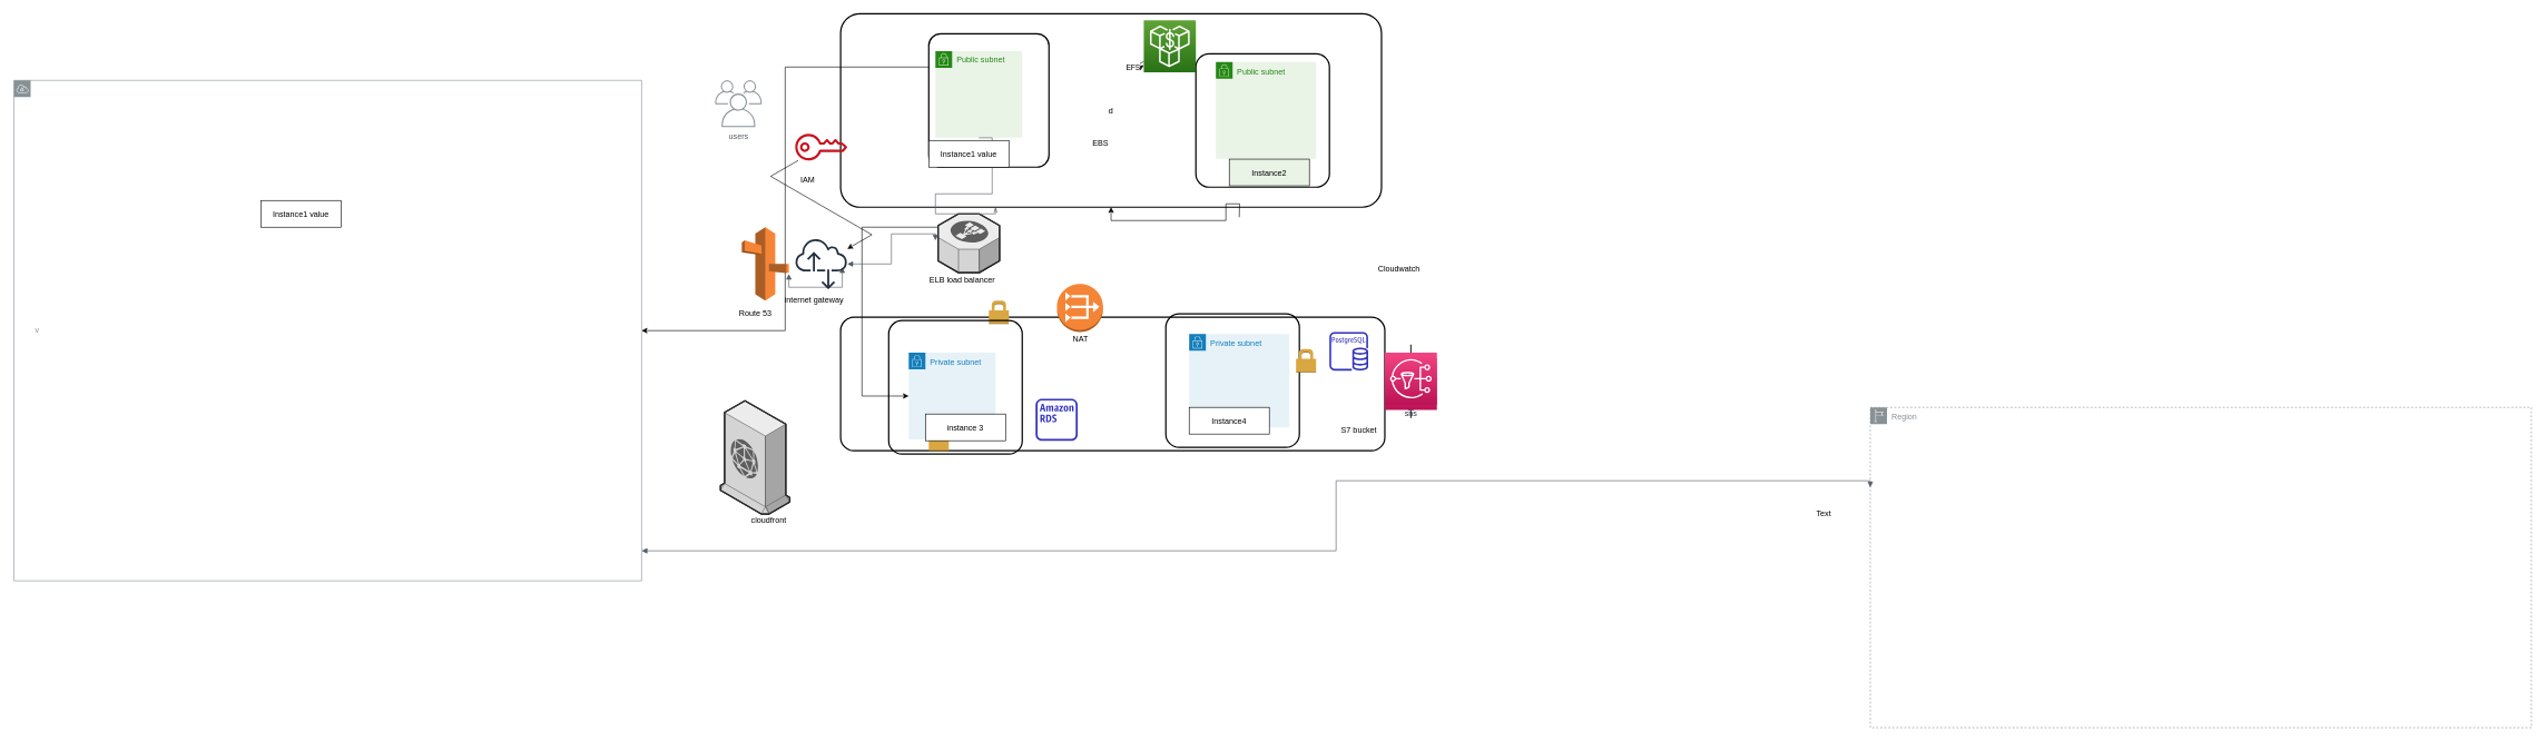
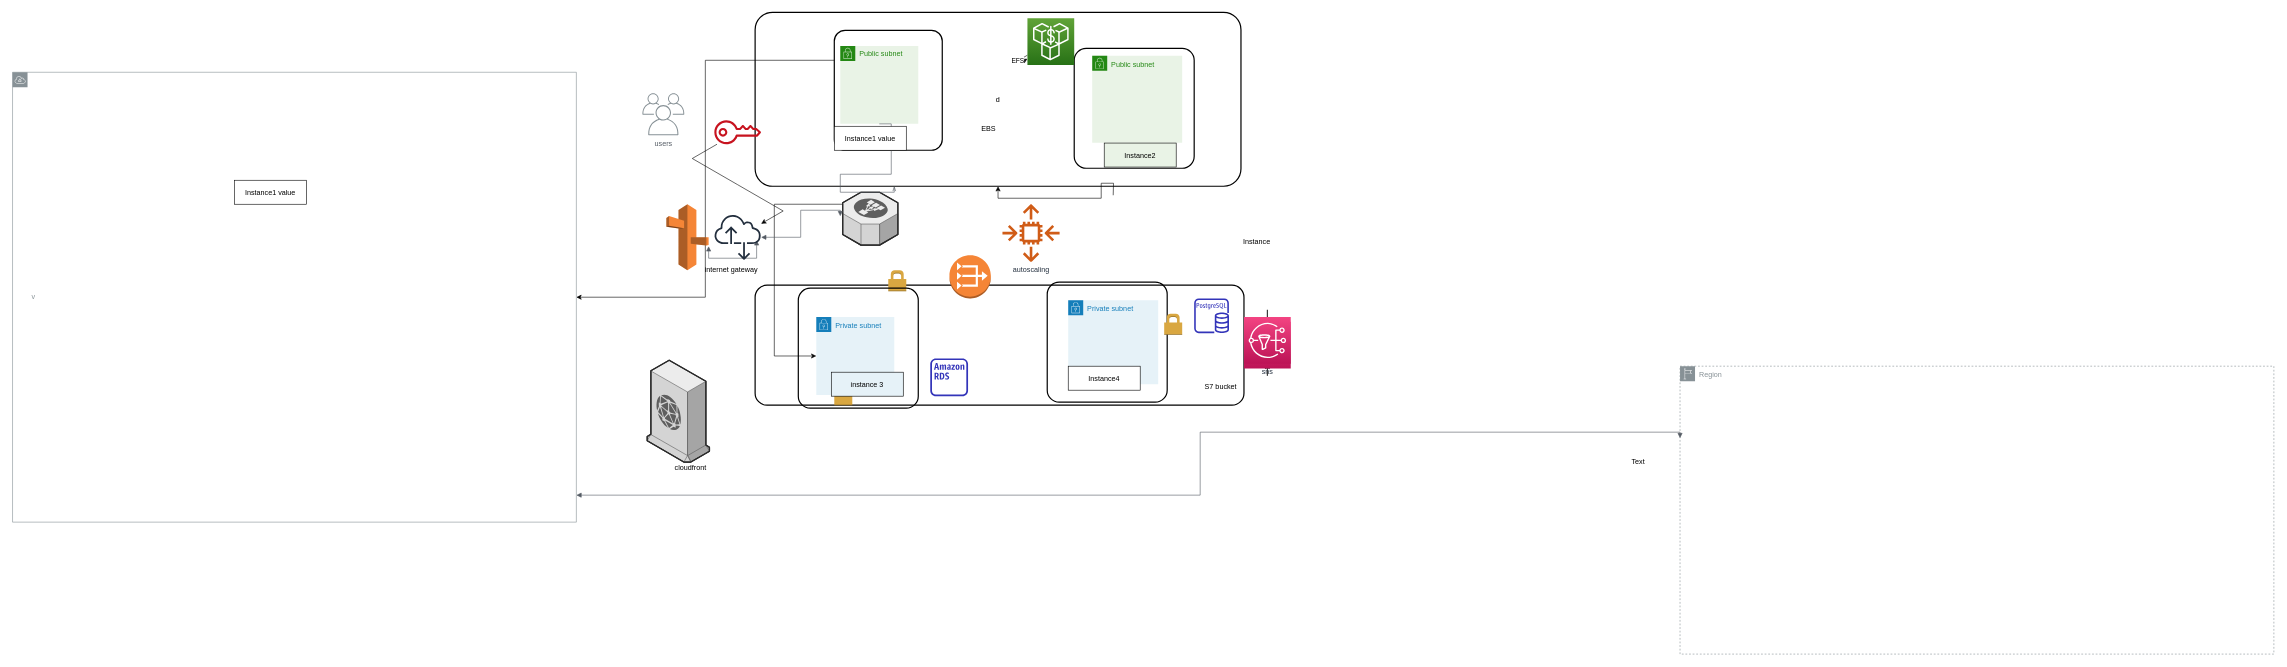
- <mxCell id="4" value="users" style="outlineConnect=0;gradientColor=none;fontColor=#545B64;strokeColor=none;fillColor=#879196;dashed=0;verticalLabelPosition=bottom;verticalAlign=top;align=center;html=1;fontSize=12;fontStyle=0;aspect=fixed;shape=mxgraph.aws4.illustration_users;pointerEvents=1" parent="1" vertex="1"><mxGeometry x="1070" y="120" width="70" height="70" as="geometry" /></mxCell>
+ <mxCell id="4" value="users" style="outlineConnect=0;gradientColor=none;fontColor=#545B64;strokeColor=none;fillColor=#879196;dashed=0;verticalLabelPosition=bottom;verticalAlign=top;align=center;html=1;fontSize=12;fontStyle=0;aspect=fixed;shape=mxgraph.aws4.illustration_users;pointerEvents=1" parent="1" vertex="1"><mxGeometry x="1070" y="155" width="70" height="70" as="geometry" /></mxCell>
- <mxCell id="54" value="IAM&amp;nbsp;" style="text;html=1;align=center;verticalAlign=middle;resizable=0;points=[];autosize=1;strokeColor=none;" parent="1" vertex="1"><mxGeometry x="1190" y="260" width="40" height="20" as="geometry" /></mxCell>
+ <mxCell id="31" value="autoscaling" style="outlineConnect=0;fontColor=#232F3E;gradientColor=none;fillColor=#D05C17;strokeColor=none;dashed=0;verticalLabelPosition=bottom;verticalAlign=top;align=center;html=1;fontSize=12;fontStyle=0;aspect=fixed;pointerEvents=1;shape=mxgraph.aws4.auto_scaling2;" parent="1" vertex="1"><mxGeometry x="1670" y="340" width="96" height="96" as="geometry" /></mxCell>
- <mxCell id="47" value="Cloudwatch" style="shape=image;html=1;verticalAlign=top;verticalLabelPosition=bottom;labelBackgroundColor=#ffffff;imageAspect=0;aspect=fixed;image=https://cdn2.iconfinder.com/data/icons/smart-watch-outline-filled-1/32/Smart_Watch__Cloud_Weather-128.png" parent="1" vertex="1"><mxGeometry x="2030" y="260" width="128" height="128" as="geometry" /></mxCell>
+ <mxCell id="47" value="Instance" style="shape=image;html=1;verticalAlign=top;verticalLabelPosition=bottom;labelBackgroundColor=#ffffff;imageAspect=0;aspect=fixed;image=https://cdn2.iconfinder.com/data/icons/smart-watch-outline-filled-1/32/Smart_Watch__Cloud_Weather-128.png" parent="1" vertex="1"><mxGeometry x="2030" y="260" width="128" height="128" as="geometry" /></mxCell>
- <mxCell id="38" value="ELB load balancer" style="text;html=1;align=center;verticalAlign=middle;resizable=0;points=[];autosize=1;strokeColor=none;" parent="1" vertex="1"><mxGeometry x="1385" y="410" width="110" height="20" as="geometry" /></mxCell>
- <mxCell id="19" value="Route 53" style="text;html=1;align=center;verticalAlign=middle;resizable=0;points=[];autosize=1;strokeColor=none;" parent="1" vertex="1"><mxGeometry x="1100" y="460" width="60" height="20" as="geometry" /></mxCell>
- <mxCell id="28" value="NAT" style="text;html=1;align=center;verticalAlign=middle;resizable=0;points=[];autosize=1;strokeColor=none;" parent="1" vertex="1"><mxGeometry x="1596.5" y="497" width="40" height="20" as="geometry" /></mxCell>
- <mxCell id="44" value="instance 3" style="fontStyle=0;html=0;" parent="1" vertex="1"><mxGeometry x="1385" y="620" width="120" height="40" as="geometry" /></mxCell>
+ <mxCell id="44" value="instance 3" style="fontStyle=0;html=0;fillColor=#e6f2f8;" parent="1" vertex="1"><mxGeometry x="1385" y="620" width="120" height="40" as="geometry" /></mxCell>
